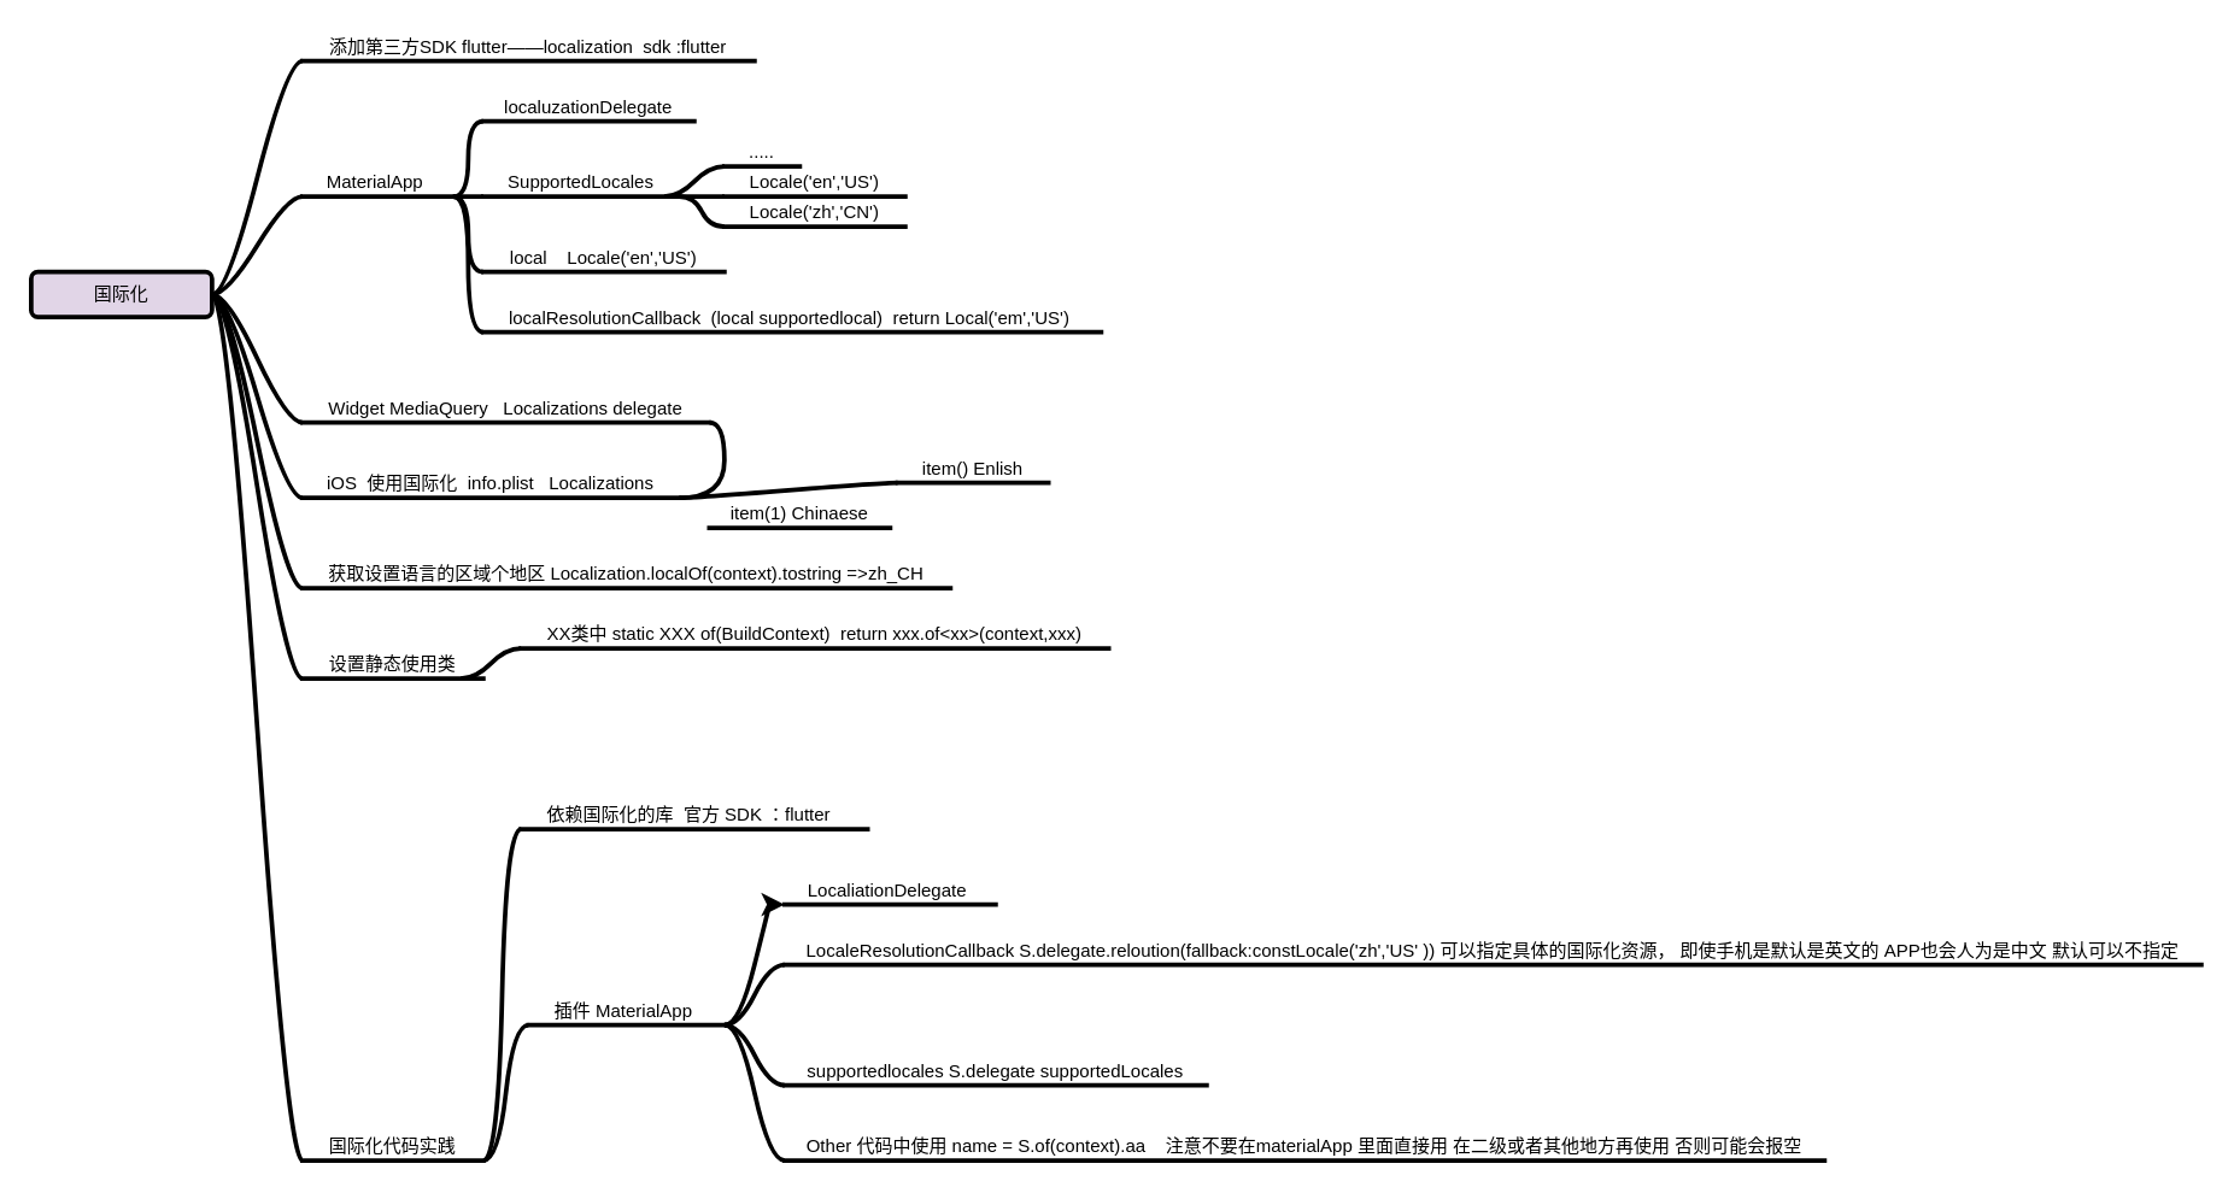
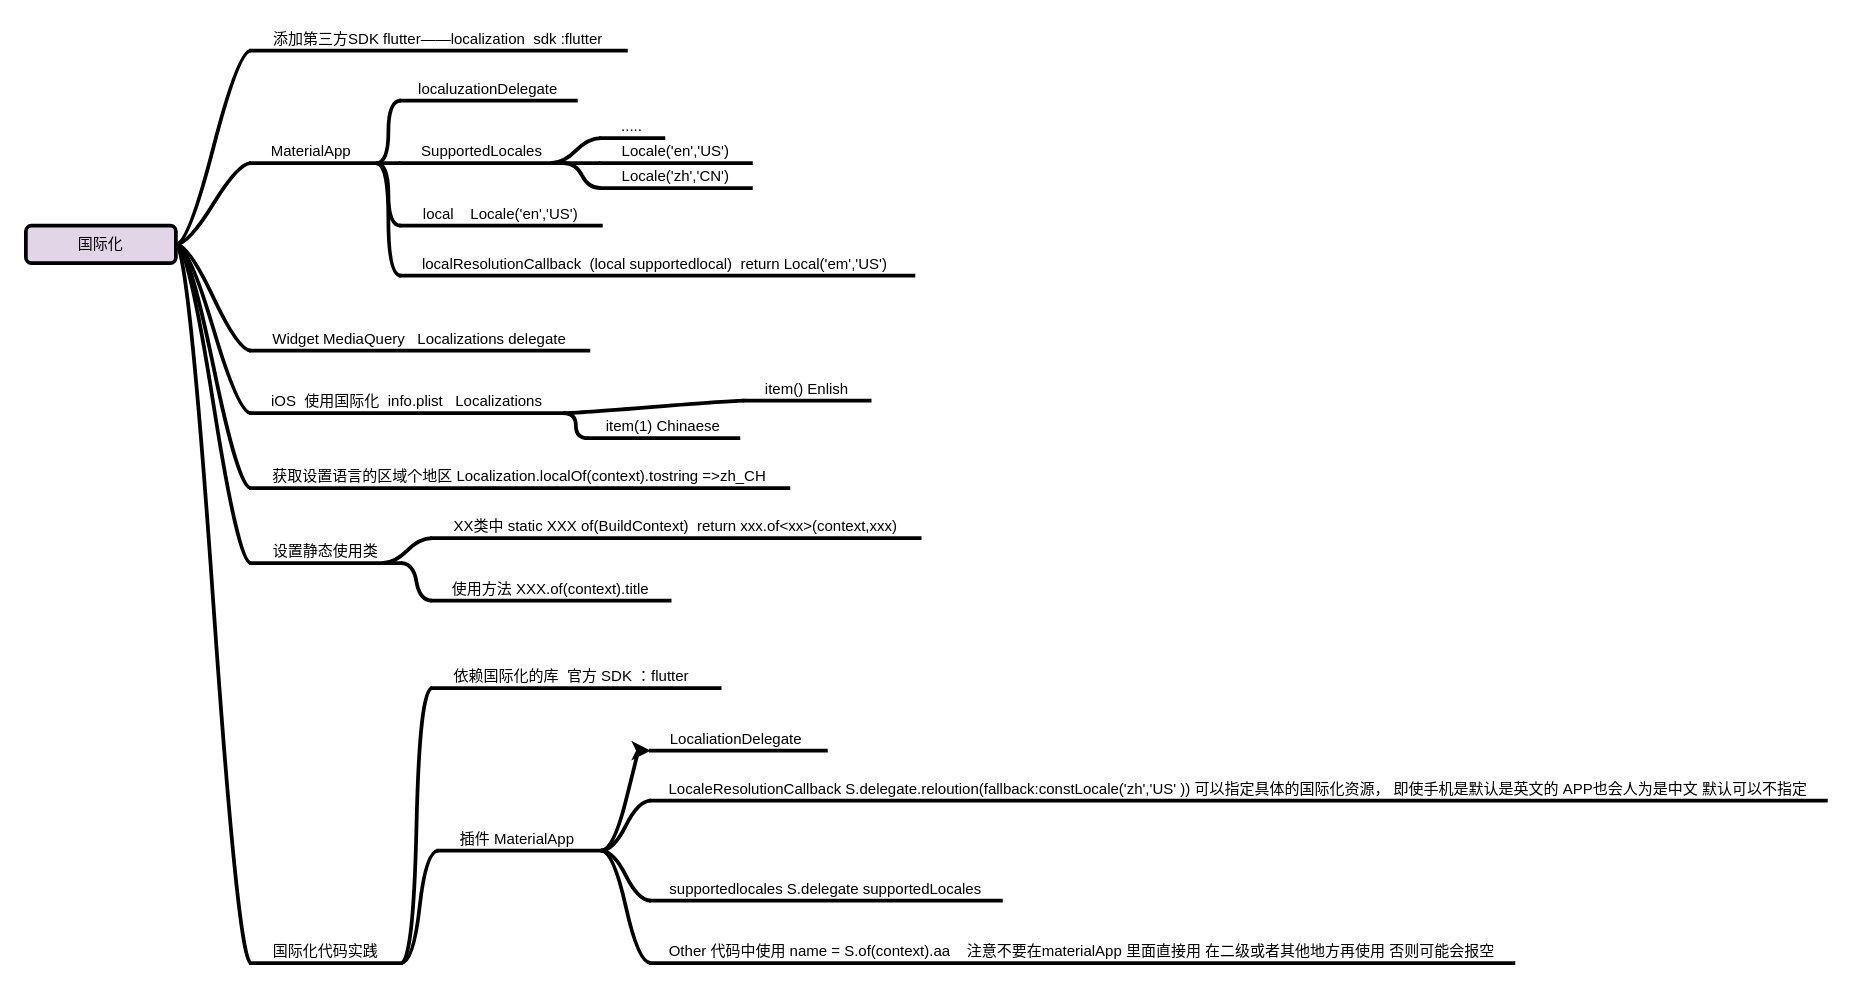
- <mxCell id="34" value="" style="edgeStyle=entityRelationEdgeStyle;startArrow=none;endArrow=none;segment=10;curved=1;exitX=1;exitY=1;exitDx=0;exitDy=0;strokeWidth=3;" edge="1" target="7" parent="1" source="9"><mxGeometry relative="1" as="geometry"><mxPoint x="430" y="370" as="sourcePoint" /></mxGeometry></mxCell>
+ <mxCell id="34" value="" style="edgeStyle=entityRelationEdgeStyle;startArrow=none;endArrow=none;segment=10;curved=1;exitX=1;exitY=1;exitDx=0;exitDy=0;strokeWidth=3;" edge="1" target="33" parent="1" source="9"><mxGeometry relative="1" as="geometry"><mxPoint x="430" y="370" as="sourcePoint" /></mxGeometry></mxCell>
+ <mxCell id="38" value="" style="edgeStyle=entityRelationEdgeStyle;startArrow=none;endArrow=none;segment=10;curved=1;exitX=1;exitY=1;exitDx=0;exitDy=0;strokeWidth=3;" edge="1" target="37" parent="1" source="13"><mxGeometry relative="1" as="geometry"><mxPoint x="305" y="500" as="sourcePoint" /></mxGeometry></mxCell>
+ <mxCell id="37" value="使用方法 XXX.of(context).title" style="whiteSpace=wrap;html=1;shape=partialRectangle;top=0;left=0;bottom=1;right=0;points=[[0,1],[1,1]];strokeColor=#000000;fillColor=none;align=center;verticalAlign=bottom;routingCenterY=0.5;snapToPoint=1;container=1;recursiveResize=0;autosize=1;treeFolding=1;treeMoving=1;strokeWidth=3;" vertex="1" parent="1"><mxGeometry x="345" y="460" width="190" height="20" as="geometry" /></mxCell>
